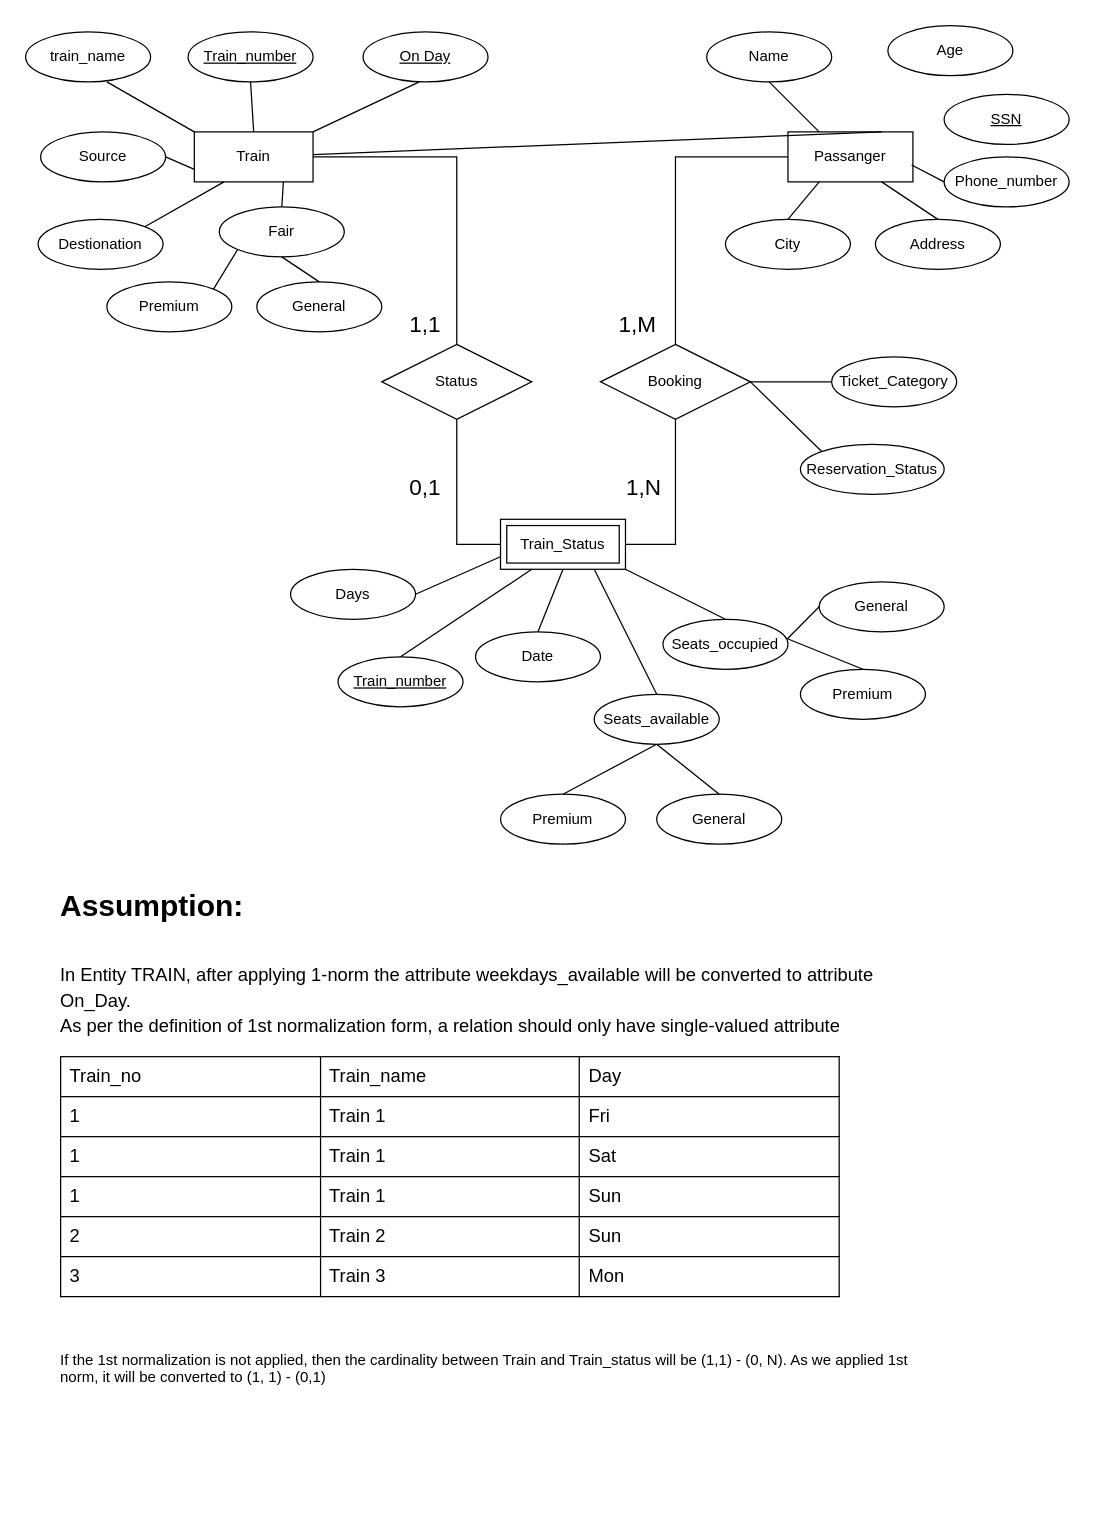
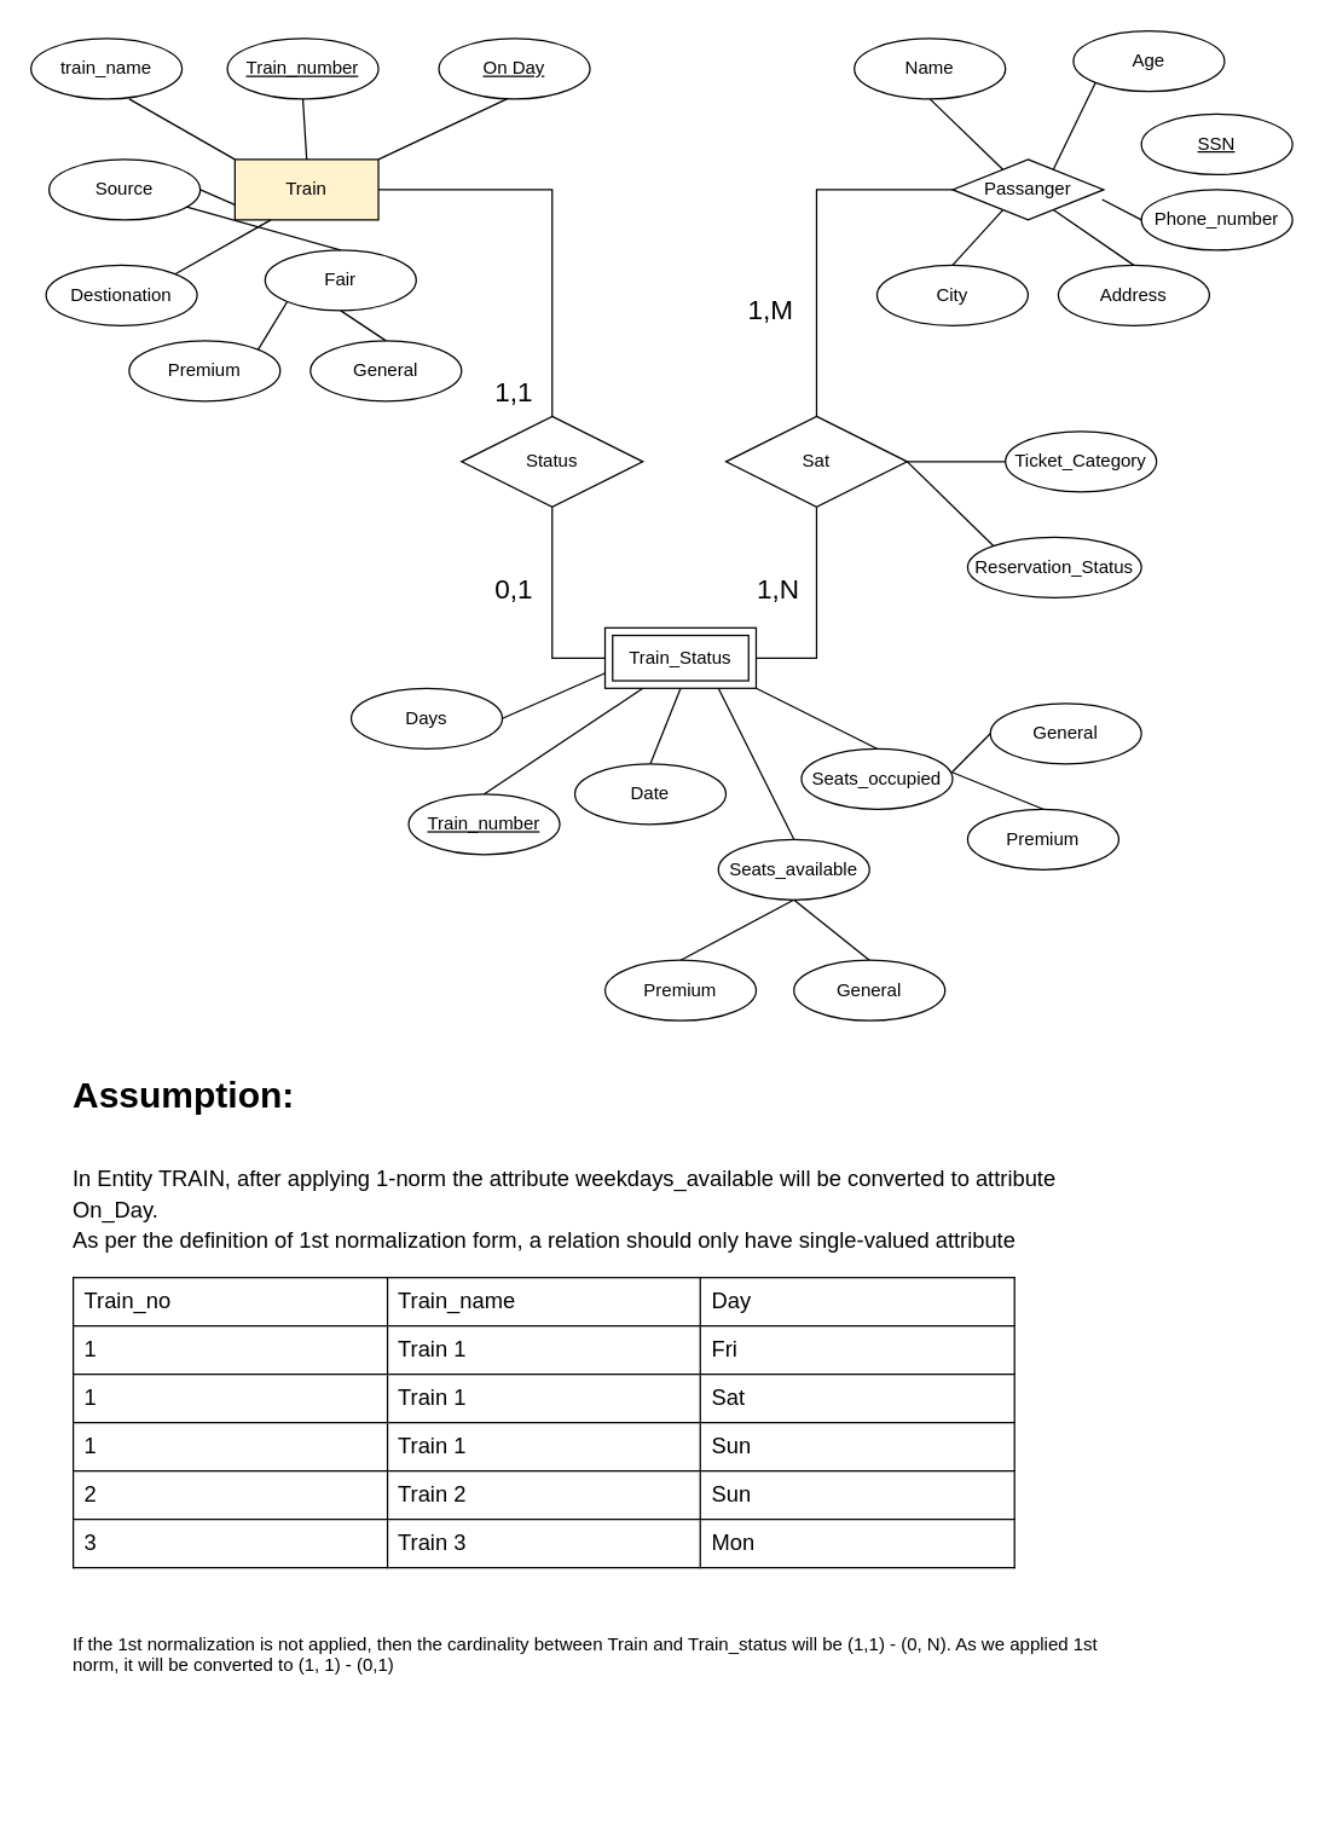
- <mxCell id="49" value="" style="endArrow=none;html=1;rounded=0;exitX=0.75;exitY=0;exitDx=0;exitDy=0;" edge="1" parent="1" source="6" target="5"><mxGeometry width="50" height="50" relative="1" as="geometry"><mxPoint x="410" y="315" as="sourcePoint" /><mxPoint x="410" y="275" as="targetPoint" /></mxGeometry></mxCell>
+ <mxCell id="49" value="" style="endArrow=none;html=1;rounded=0;entryX=0;entryY=1;entryDx=0;entryDy=0;exitX=0.75;exitY=0;exitDx=0;exitDy=0;" edge="1" parent="1" source="6" target="14"><mxGeometry width="50" height="50" relative="1" as="geometry"><mxPoint x="410" y="315" as="sourcePoint" /><mxPoint x="410" y="275" as="targetPoint" /></mxGeometry></mxCell>
- <mxCell id="5" value="Train" style="whiteSpace=wrap;html=1;align=center;" vertex="1" parent="1"><mxGeometry x="155" y="105" width="95" height="40" as="geometry" /></mxCell>
+ <mxCell id="5" value="Train" style="whiteSpace=wrap;html=1;align=center;fillColor=#fff2cc;" vertex="1" parent="1"><mxGeometry x="155" y="105" width="95" height="40" as="geometry" /></mxCell>
- <mxCell id="6" value="Passanger" style="whiteSpace=wrap;html=1;align=center;" vertex="1" parent="1"><mxGeometry x="630" y="105" width="100" height="40" as="geometry" /></mxCell>
+ <mxCell id="6" value="Passanger" style="rhombus;whiteSpace=wrap;html=1;align=center;" vertex="1" parent="1"><mxGeometry x="630" y="105" width="100" height="40" as="geometry" /></mxCell>
- <mxCell id="31" value="" style="endArrow=none;html=1;rounded=0;entryX=0.75;entryY=1;entryDx=0;entryDy=0;exitX=0.5;exitY=0;exitDx=0;exitDy=0;" edge="1" parent="1" source="12" target="5"><mxGeometry width="50" height="50" relative="1" as="geometry"><mxPoint x="219" y="185" as="sourcePoint" /><mxPoint x="219" y="145" as="targetPoint" /></mxGeometry></mxCell>
+ <mxCell id="31" value="" style="endArrow=none;html=1;rounded=0;exitX=0.5;exitY=0;exitDx=0;exitDy=0;" edge="1" parent="1" source="12" target="11"><mxGeometry width="50" height="50" relative="1" as="geometry"><mxPoint x="219" y="185" as="sourcePoint" /><mxPoint x="219" y="145" as="targetPoint" /></mxGeometry></mxCell>
- <mxCell id="56" value="&lt;font style=&quot;font-size: 18px&quot;&gt;1,M&lt;br&gt;&lt;/font&gt;" style="text;html=1;strokeColor=none;fillColor=none;align=center;verticalAlign=middle;whiteSpace=wrap;rounded=0;" vertex="1" parent="1"><mxGeometry x="480" y="245" width="60" height="30" as="geometry" /></mxCell>
+ <mxCell id="56" value="&lt;font style=&quot;font-size: 18px&quot;&gt;1,M&lt;br&gt;&lt;/font&gt;" style="text;html=1;strokeColor=none;fillColor=none;align=center;verticalAlign=middle;whiteSpace=wrap;rounded=0;" vertex="1" parent="1"><mxGeometry x="480" y="190" width="60" height="30" as="geometry" /></mxCell>
- <mxCell id="3" value="Booking" style="shape=rhombus;perimeter=rhombusPerimeter;whiteSpace=wrap;html=1;align=center;" vertex="1" parent="1"><mxGeometry x="480" y="275" width="120" height="60" as="geometry" /></mxCell>
+ <mxCell id="3" value="Sat" style="shape=rhombus;perimeter=rhombusPerimeter;whiteSpace=wrap;html=1;align=center;" vertex="1" parent="1"><mxGeometry x="480" y="275" width="120" height="60" as="geometry" /></mxCell>
